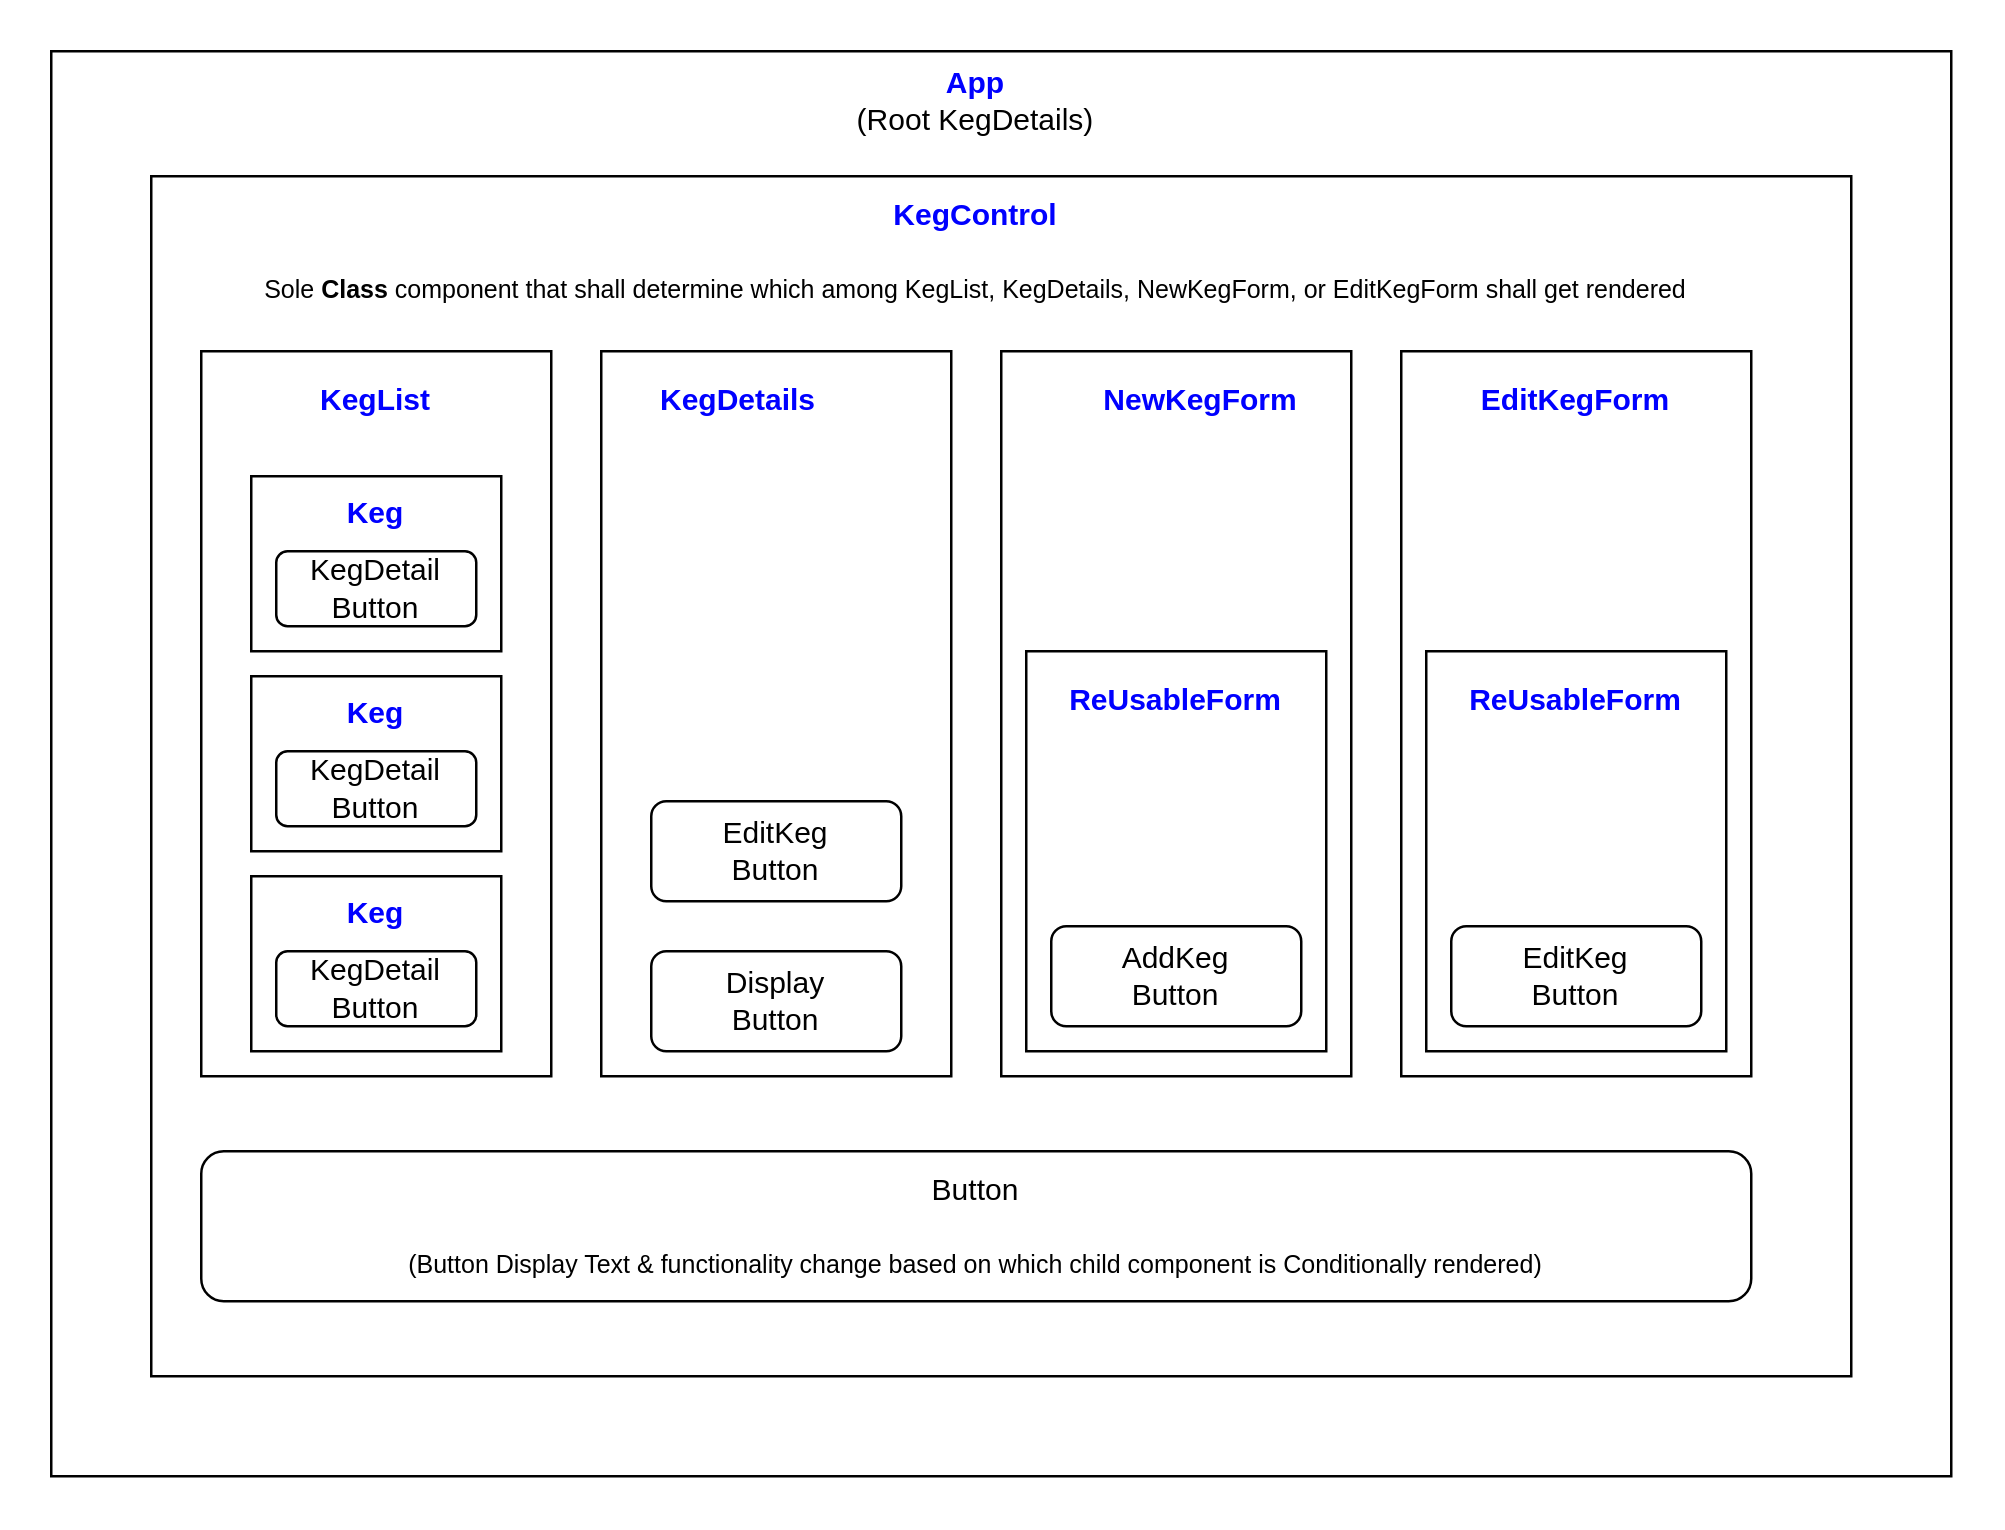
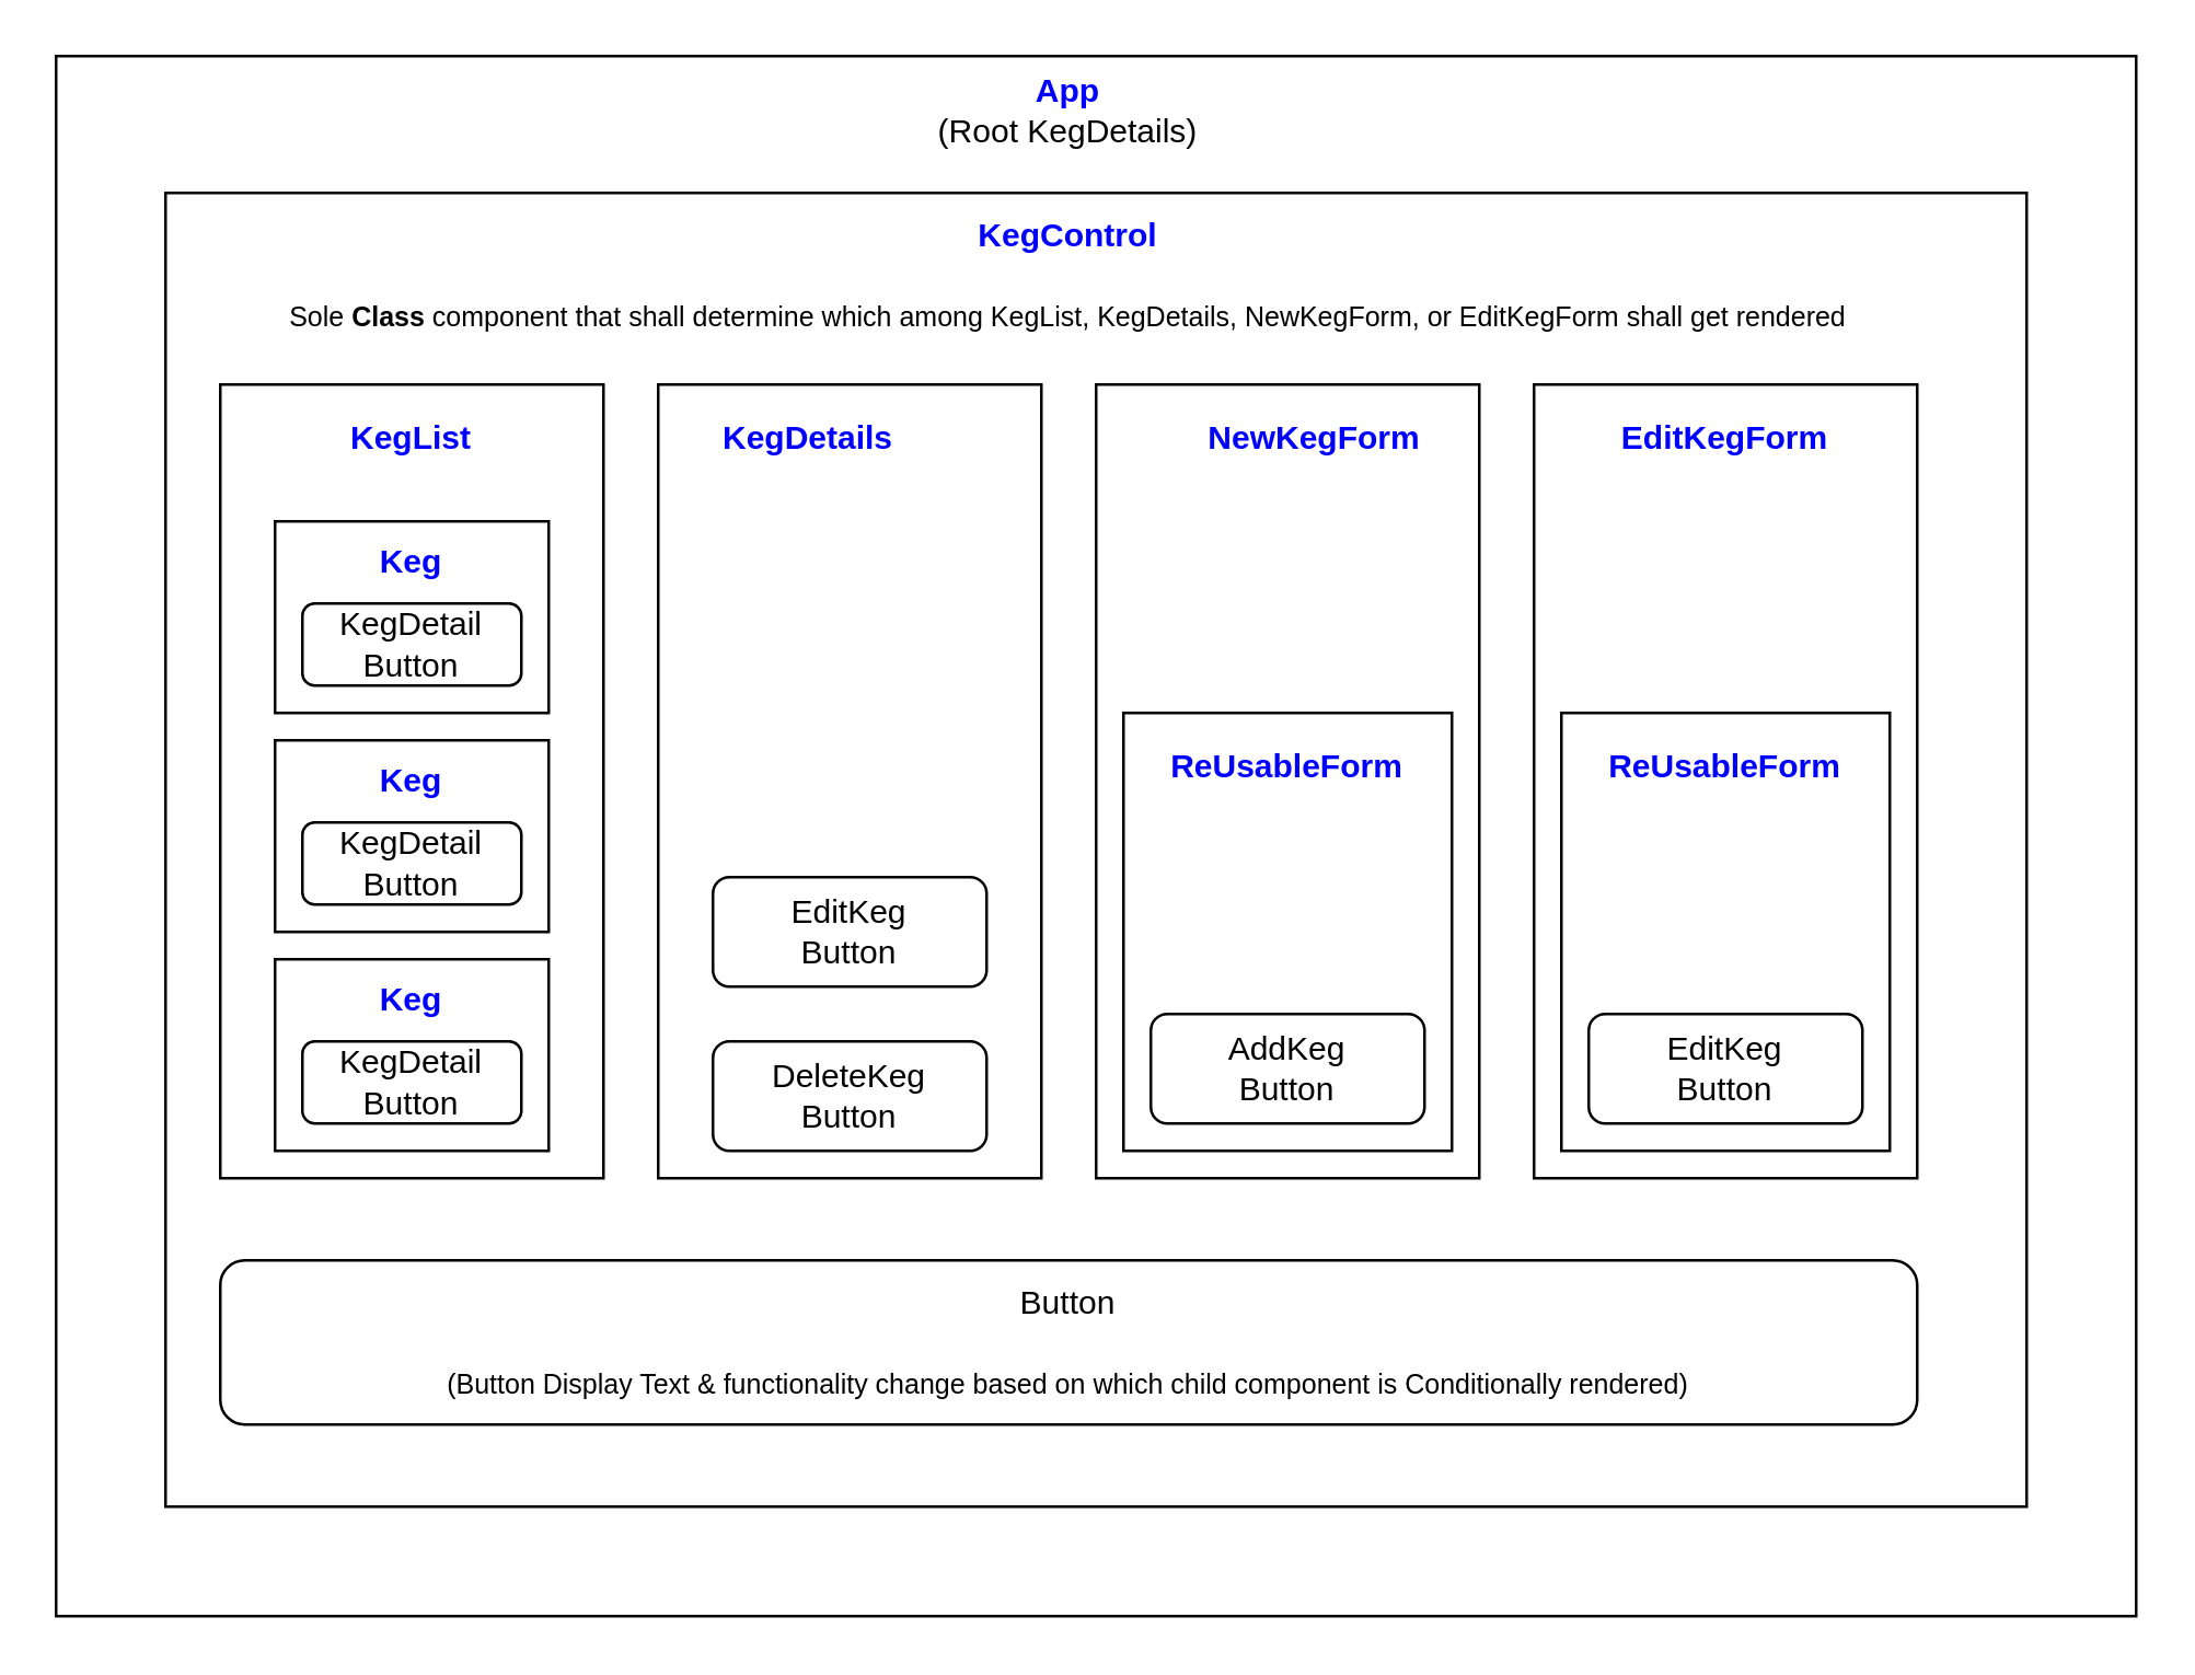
- <mxCell id="26" value="Display&lt;br&gt;Button" style="text;html=1;strokeColor=none;fillColor=none;align=center;verticalAlign=middle;whiteSpace=wrap;rounded=0;" vertex="1" parent="1"><mxGeometry x="290" y="390" width="40" height="20" as="geometry" /></mxCell>
+ <mxCell id="26" value="DeleteKeg&lt;br&gt;Button" style="text;html=1;strokeColor=none;fillColor=none;align=center;verticalAlign=middle;whiteSpace=wrap;rounded=0;" vertex="1" parent="1"><mxGeometry x="290" y="390" width="40" height="20" as="geometry" /></mxCell>
